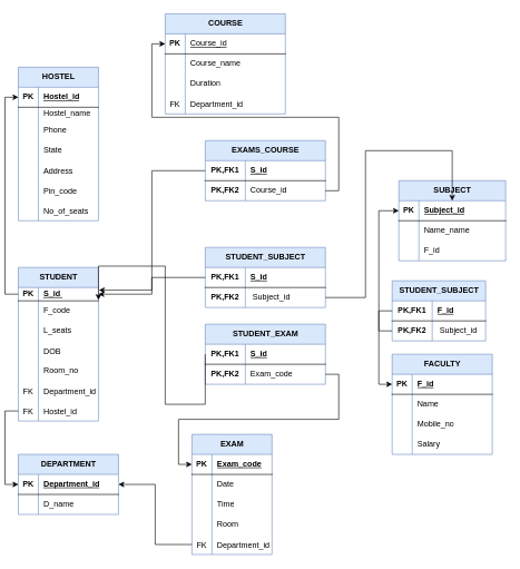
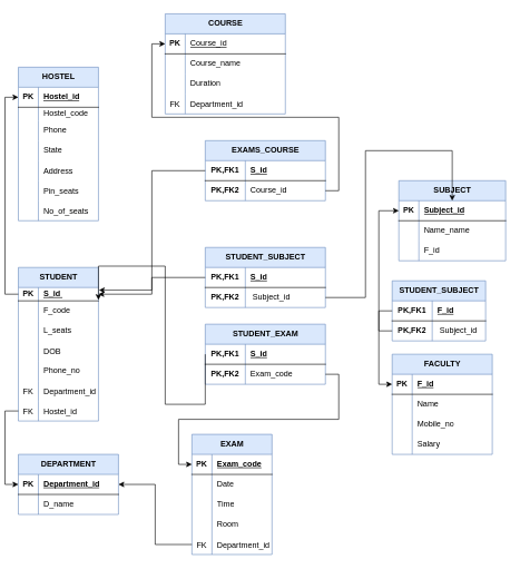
- <mxCell id="43" value="Hostel_name" style="shape=partialRectangle;connectable=0;fillColor=none;top=0;left=0;bottom=0;right=0;align=left;spacingLeft=6;overflow=hidden;whiteSpace=wrap;html=1;" vertex="1" parent="41"><mxGeometry x="30" width="90" height="20" as="geometry"><mxRectangle width="90" height="20" as="alternateBounds" /></mxGeometry></mxCell>
+ <mxCell id="43" value="Hostel_code" style="shape=partialRectangle;connectable=0;fillColor=none;top=0;left=0;bottom=0;right=0;align=left;spacingLeft=6;overflow=hidden;whiteSpace=wrap;html=1;" vertex="1" parent="41"><mxGeometry x="30" width="90" height="20" as="geometry"><mxRectangle width="90" height="20" as="alternateBounds" /></mxGeometry></mxCell>
- <mxCell id="55" value="Pin_code" style="shape=partialRectangle;connectable=0;fillColor=none;top=0;left=0;bottom=0;right=0;align=left;spacingLeft=6;overflow=hidden;" vertex="1" parent="53"><mxGeometry x="30" width="90" height="30" as="geometry"><mxRectangle width="90" height="30" as="alternateBounds" /></mxGeometry></mxCell>
+ <mxCell id="55" value="Pin_seats" style="shape=partialRectangle;connectable=0;fillColor=none;top=0;left=0;bottom=0;right=0;align=left;spacingLeft=6;overflow=hidden;" vertex="1" parent="53"><mxGeometry x="30" width="90" height="30" as="geometry"><mxRectangle width="90" height="30" as="alternateBounds" /></mxGeometry></mxCell>
- <mxCell id="30" value="Room_no" style="shape=partialRectangle;connectable=0;fillColor=none;top=0;left=0;bottom=0;right=0;align=left;spacingLeft=6;overflow=hidden;whiteSpace=wrap;html=1;" vertex="1" parent="28"><mxGeometry x="30" width="90" height="30" as="geometry"><mxRectangle width="90" height="30" as="alternateBounds" /></mxGeometry></mxCell>
+ <mxCell id="30" value="Phone_no" style="shape=partialRectangle;connectable=0;fillColor=none;top=0;left=0;bottom=0;right=0;align=left;spacingLeft=6;overflow=hidden;whiteSpace=wrap;html=1;" vertex="1" parent="28"><mxGeometry x="30" width="90" height="30" as="geometry"><mxRectangle width="90" height="30" as="alternateBounds" /></mxGeometry></mxCell>
